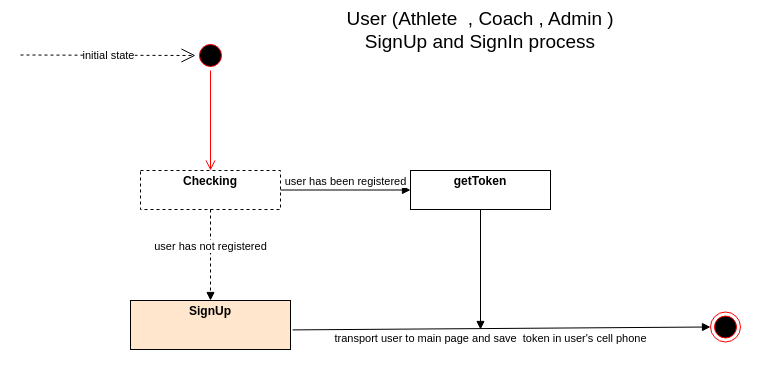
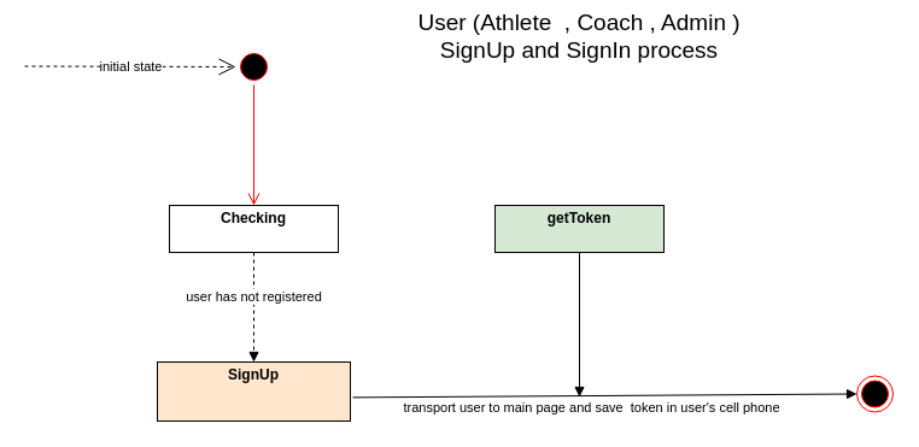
- <mxCell id="4" value="&lt;p style=&quot;margin: 0px ; margin-top: 4px ; text-align: center&quot;&gt;&lt;b&gt;Checking&lt;/b&gt;&lt;/p&gt;" style="verticalAlign=top;align=left;overflow=fill;fontSize=12;fontFamily=Helvetica;html=1;dashed=1;" parent="1" vertex="1"><mxGeometry x="140" y="170" width="140" height="39" as="geometry" /></mxCell>
+ <mxCell id="4" value="&lt;p style=&quot;margin: 0px ; margin-top: 4px ; text-align: center&quot;&gt;&lt;b&gt;Checking&lt;/b&gt;&lt;/p&gt;" style="verticalAlign=top;align=left;overflow=fill;fontSize=12;fontFamily=Helvetica;html=1;" parent="1" vertex="1"><mxGeometry x="140" y="170" width="140" height="39" as="geometry" /></mxCell>
- <mxCell id="6" value="user has been registered" style="html=1;verticalAlign=bottom;endArrow=block;exitX=1;exitY=0.5;exitDx=0;exitDy=0;entryX=0;entryY=0.5;entryDx=0;entryDy=0;" parent="1" source="4" target="5" edge="1"><mxGeometry width="80" relative="1" as="geometry"><mxPoint x="310" y="200" as="sourcePoint" /><mxPoint x="390" y="200" as="targetPoint" /></mxGeometry></mxCell>
- <mxCell id="5" value="&lt;p style=&quot;margin: 0px ; margin-top: 4px ; text-align: center&quot;&gt;&lt;b&gt;getToken&lt;/b&gt;&lt;/p&gt;" style="verticalAlign=top;align=left;overflow=fill;fontSize=12;fontFamily=Helvetica;html=1;" parent="1" vertex="1"><mxGeometry x="410" y="170" width="140" height="39" as="geometry" /></mxCell>
+ <mxCell id="5" value="&lt;p style=&quot;margin: 0px ; margin-top: 4px ; text-align: center&quot;&gt;&lt;b&gt;getToken&lt;/b&gt;&lt;/p&gt;" style="verticalAlign=top;align=left;overflow=fill;fontSize=12;fontFamily=Helvetica;html=1;fillColor=#d5e8d4;" parent="1" vertex="1"><mxGeometry x="410" y="170" width="140" height="39" as="geometry" /></mxCell>
